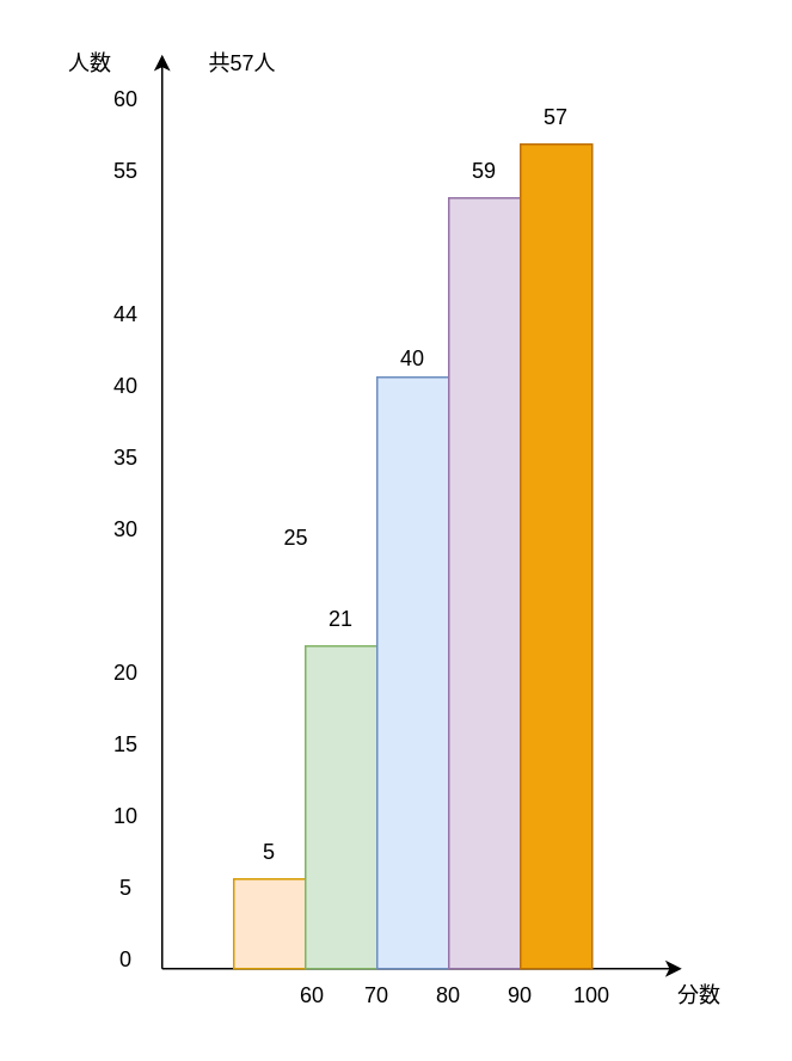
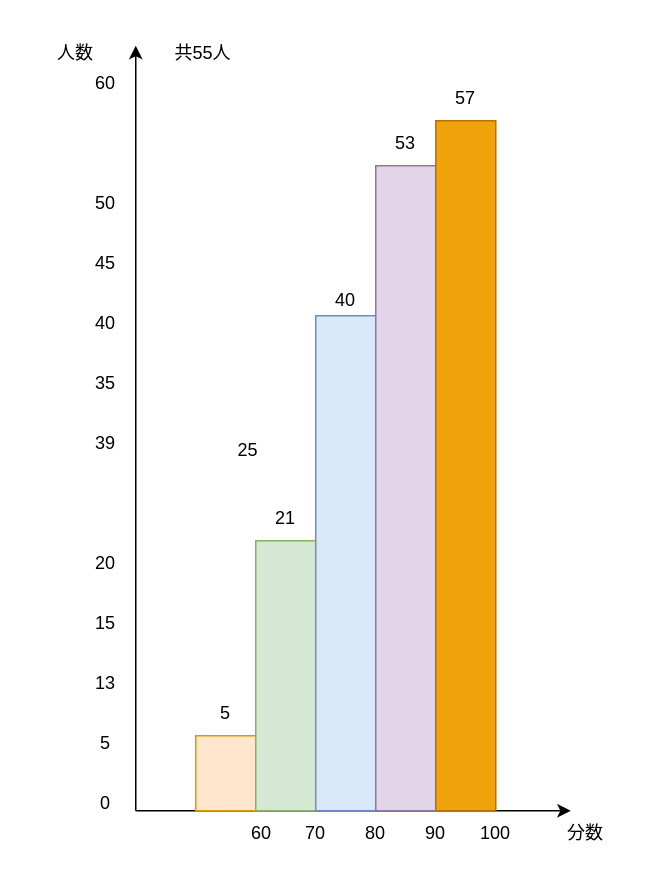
- <mxCell id="26" value="共57人" style="text;html=1;align=center;verticalAlign=middle;whiteSpace=wrap;rounded=0;" parent="1" vertex="1"><mxGeometry x="100" y="20" width="70" height="30" as="geometry" /></mxCell>
+ <mxCell id="26" value="共55人" style="text;html=1;align=center;verticalAlign=middle;whiteSpace=wrap;rounded=0;" parent="1" vertex="1"><mxGeometry x="100" y="20" width="70" height="30" as="geometry" /></mxCell>
- <mxCell id="33" value="55" style="text;html=1;align=center;verticalAlign=middle;whiteSpace=wrap;rounded=0;" vertex="1" parent="1"><mxGeometry x="40" y="80" width="60" height="30" as="geometry" /></mxCell>
- <mxCell id="22" value="59" style="text;html=1;align=center;verticalAlign=middle;whiteSpace=wrap;rounded=0;" parent="1" vertex="1"><mxGeometry x="240" y="80" width="60" height="30" as="geometry" /></mxCell>
+ <mxCell id="22" value="53" style="text;html=1;align=center;verticalAlign=middle;whiteSpace=wrap;rounded=0;" parent="1" vertex="1"><mxGeometry x="240" y="80" width="60" height="30" as="geometry" /></mxCell>
+ <mxCell id="32" value="50" style="text;html=1;align=center;verticalAlign=middle;whiteSpace=wrap;rounded=0;" vertex="1" parent="1"><mxGeometry x="40" width="60" height="30" as="geometry" y="120" /></mxCell>
- <mxCell id="31" value="44" style="text;html=1;align=center;verticalAlign=middle;whiteSpace=wrap;rounded=0;" vertex="1" parent="1"><mxGeometry x="40" y="160" width="60" height="30" as="geometry" /></mxCell>
+ <mxCell id="31" value="45" style="text;html=1;align=center;verticalAlign=middle;whiteSpace=wrap;rounded=0;" vertex="1" parent="1"><mxGeometry x="40" y="160" width="60" height="30" as="geometry" /></mxCell>
- <mxCell id="28" value="30" style="text;html=1;align=center;verticalAlign=middle;whiteSpace=wrap;rounded=0;" vertex="1" parent="1"><mxGeometry x="40" y="280" width="60" height="30" as="geometry" /></mxCell>
+ <mxCell id="28" value="39" style="text;html=1;align=center;verticalAlign=middle;whiteSpace=wrap;rounded=0;" vertex="1" parent="1"><mxGeometry x="40" y="280" width="60" height="30" as="geometry" /></mxCell>
- <mxCell id="7" value="10" style="text;html=1;align=center;verticalAlign=middle;whiteSpace=wrap;rounded=0;" parent="1" vertex="1"><mxGeometry x="40" y="440" width="60" height="30" as="geometry" /></mxCell>
+ <mxCell id="7" value="13" style="text;html=1;align=center;verticalAlign=middle;whiteSpace=wrap;rounded=0;" parent="1" vertex="1"><mxGeometry x="40" y="440" width="60" height="30" as="geometry" /></mxCell>
